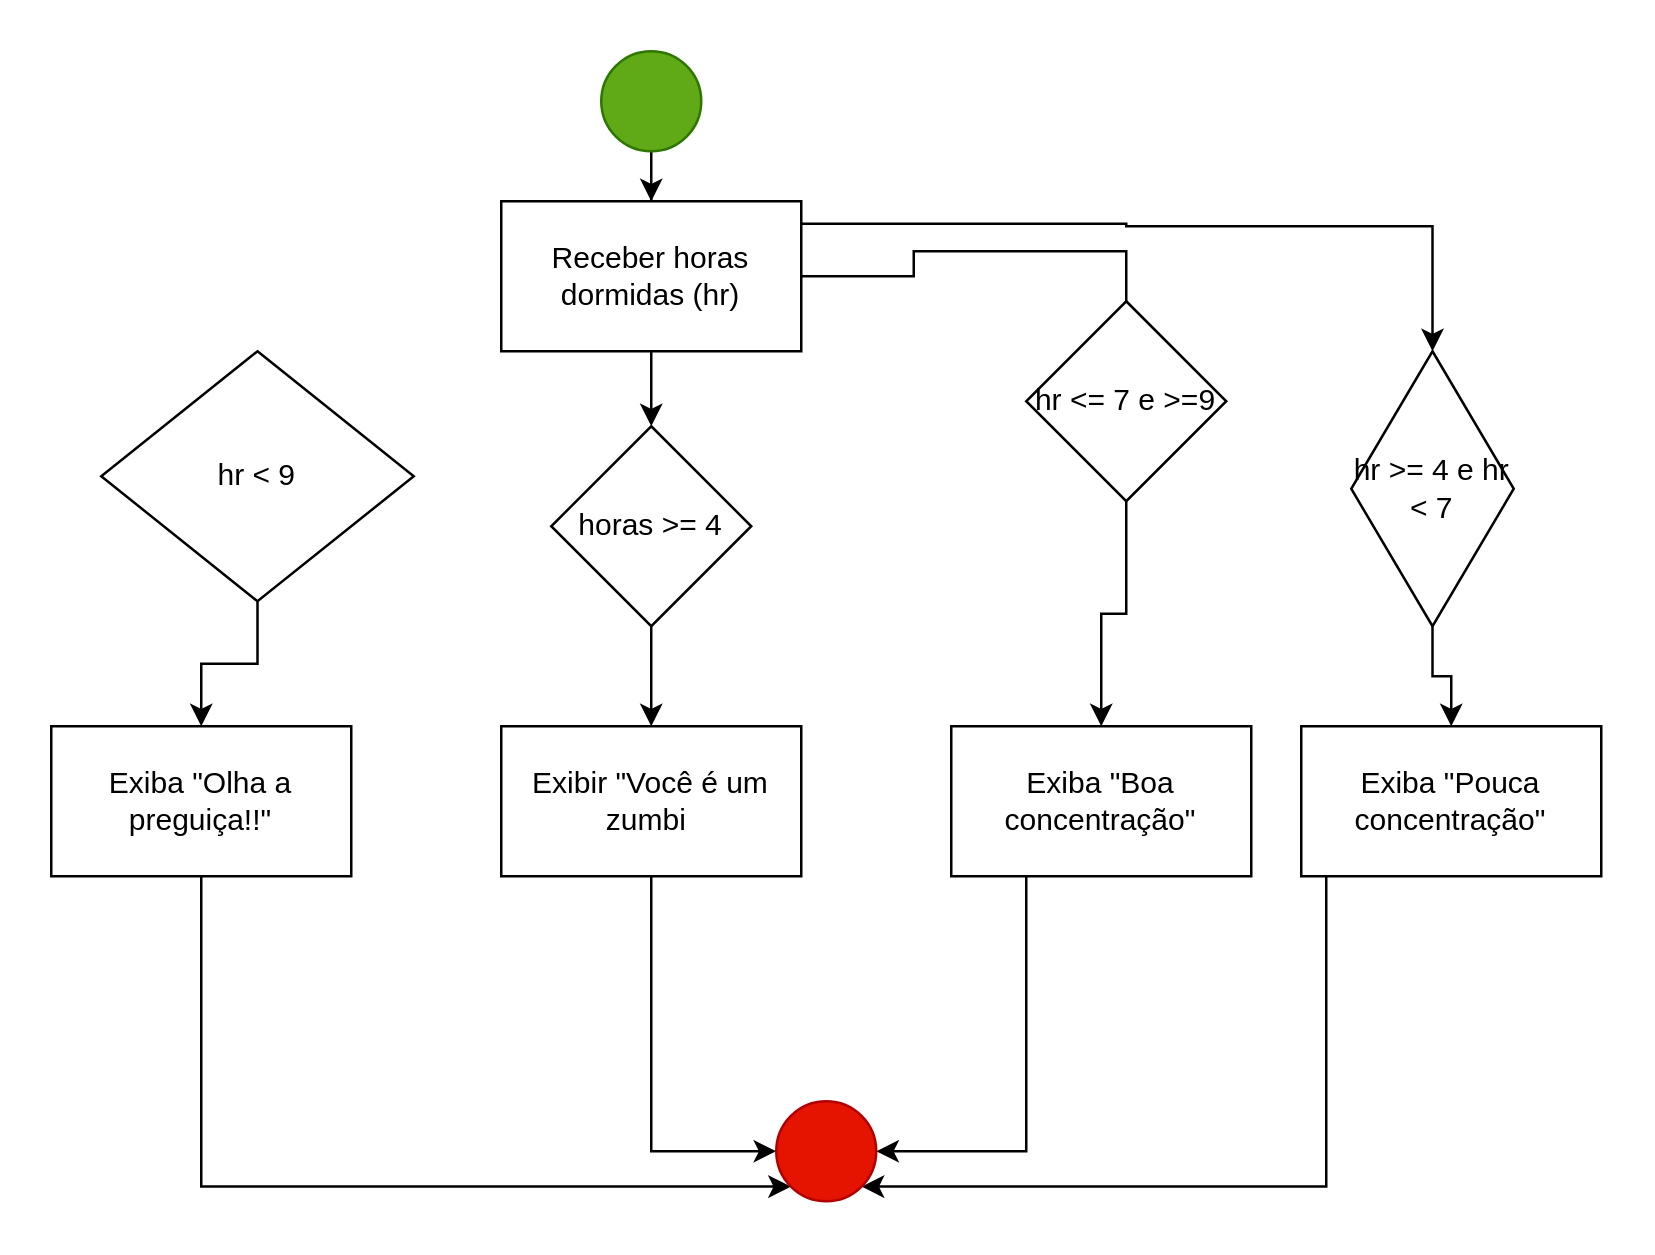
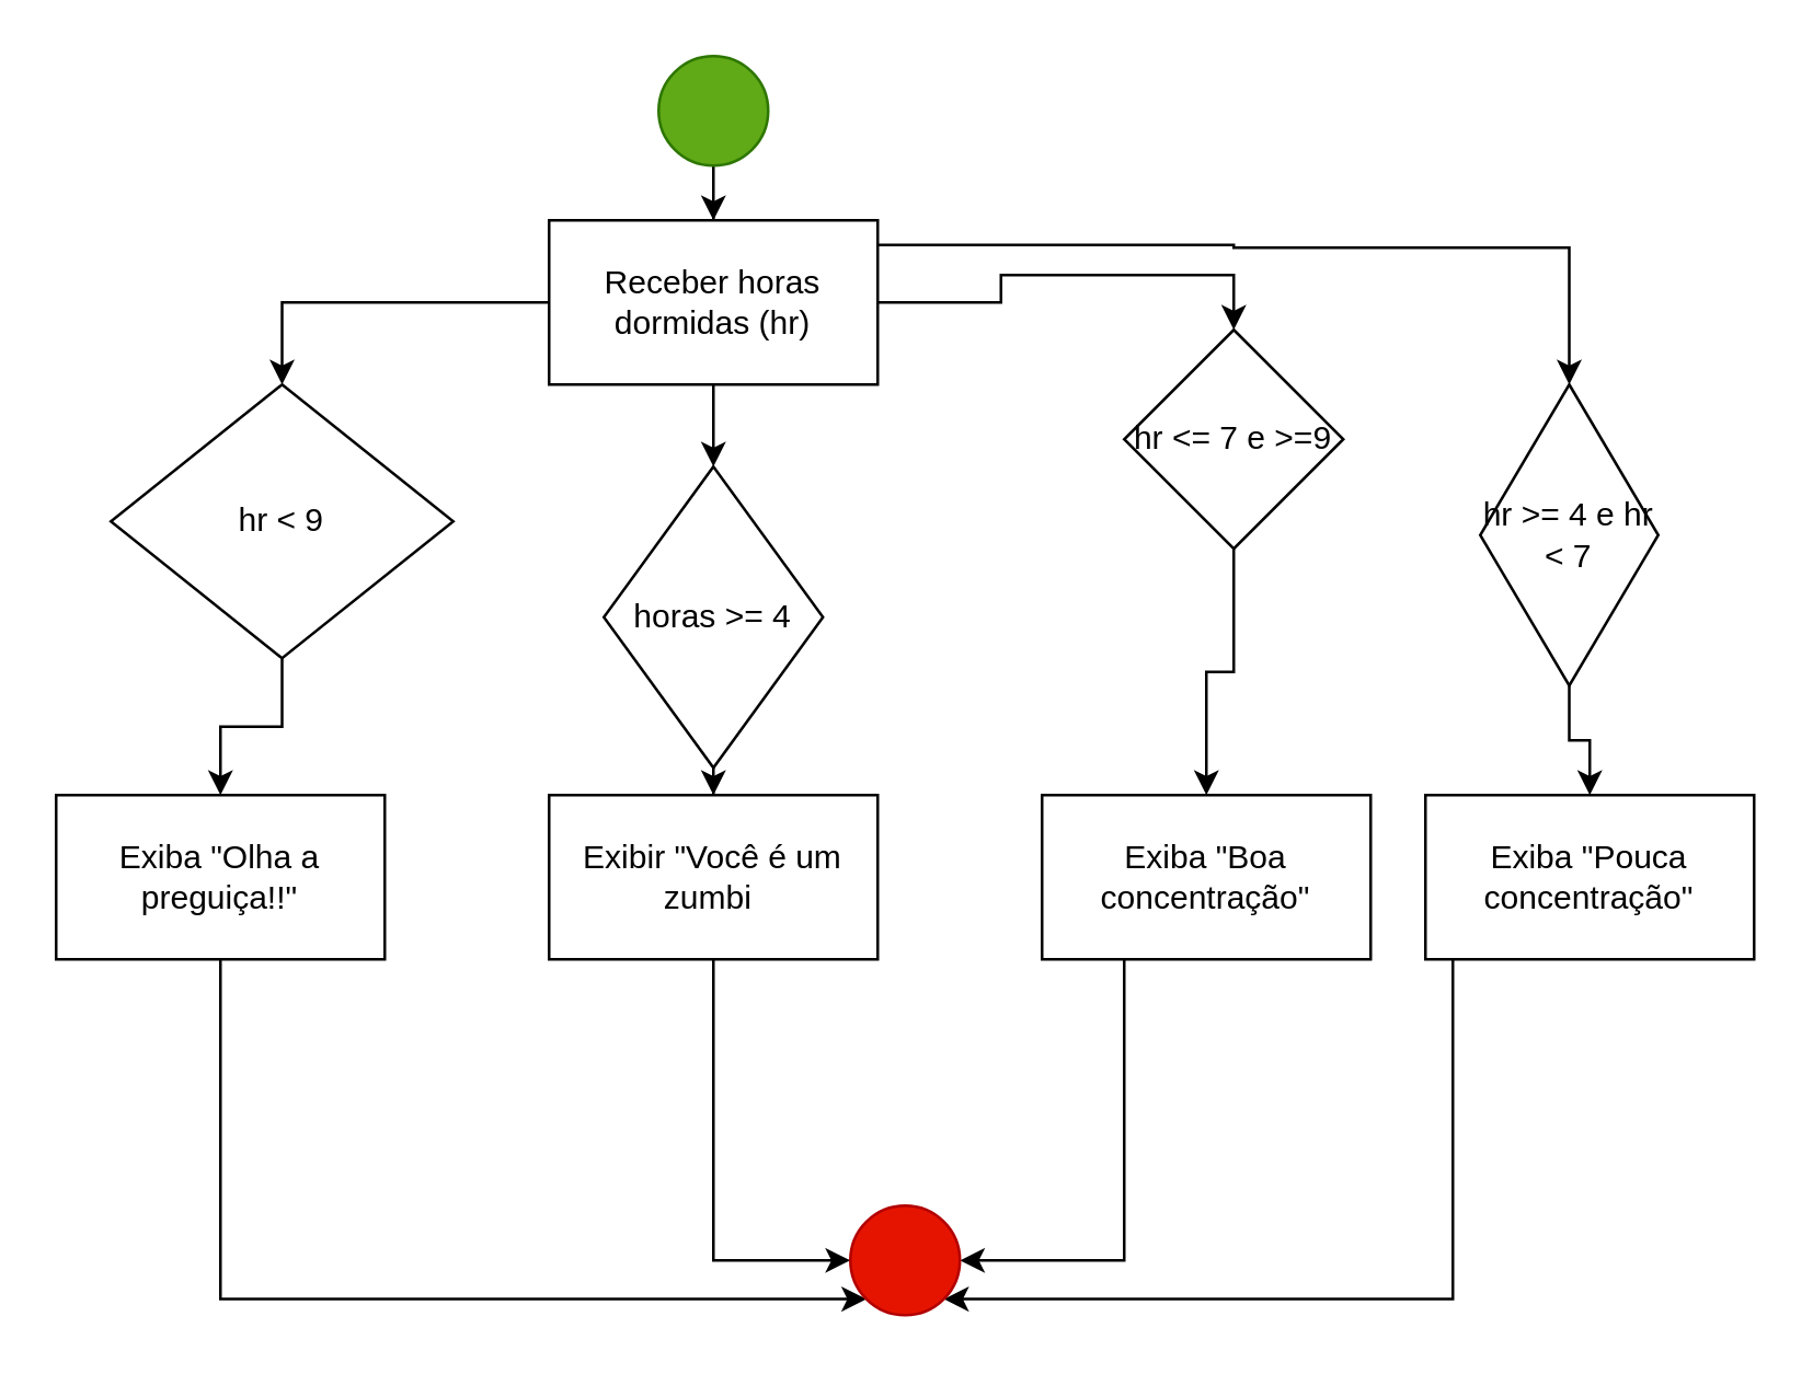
+ <mxCell id="5" style="edgeStyle=orthogonalEdgeStyle;rounded=0;orthogonalLoop=1;jettySize=auto;html=1;entryX=0.5;entryY=0;entryDx=0;entryDy=0;" edge="1" parent="1" source="6" target="22"><mxGeometry relative="1" as="geometry" /></mxCell>
- <mxCell id="4" style="edgeStyle=orthogonalEdgeStyle;rounded=0;orthogonalLoop=1;jettySize=auto;html=1;entryX=0.5;entryY=0;entryDx=0;entryDy=0;endArrow=none;" edge="1" parent="1" source="6" target="18"><mxGeometry relative="1" as="geometry" /></mxCell>
+ <mxCell id="4" style="edgeStyle=orthogonalEdgeStyle;rounded=0;orthogonalLoop=1;jettySize=auto;html=1;entryX=0.5;entryY=0;entryDx=0;entryDy=0;" edge="1" parent="1" source="6" target="18"><mxGeometry relative="1" as="geometry" /></mxCell>
- <mxCell id="10" value="horas &amp;gt;= 4" style="rhombus;whiteSpace=wrap;html=1;" vertex="1" parent="1"><mxGeometry x="220" y="170" width="80" height="80" as="geometry" /></mxCell>
+ <mxCell id="10" value="horas &amp;gt;= 4" style="rhombus;whiteSpace=wrap;html=1;" vertex="1" parent="1"><mxGeometry x="220" y="170" width="80" height="110" as="geometry" /></mxCell>
